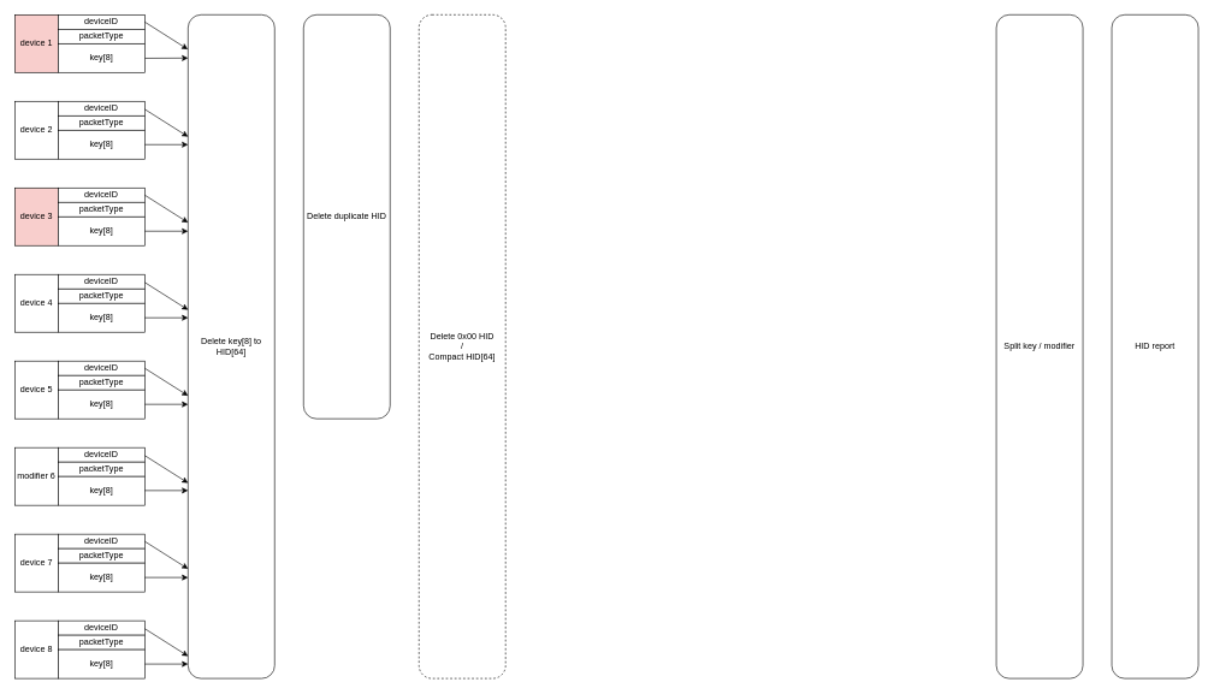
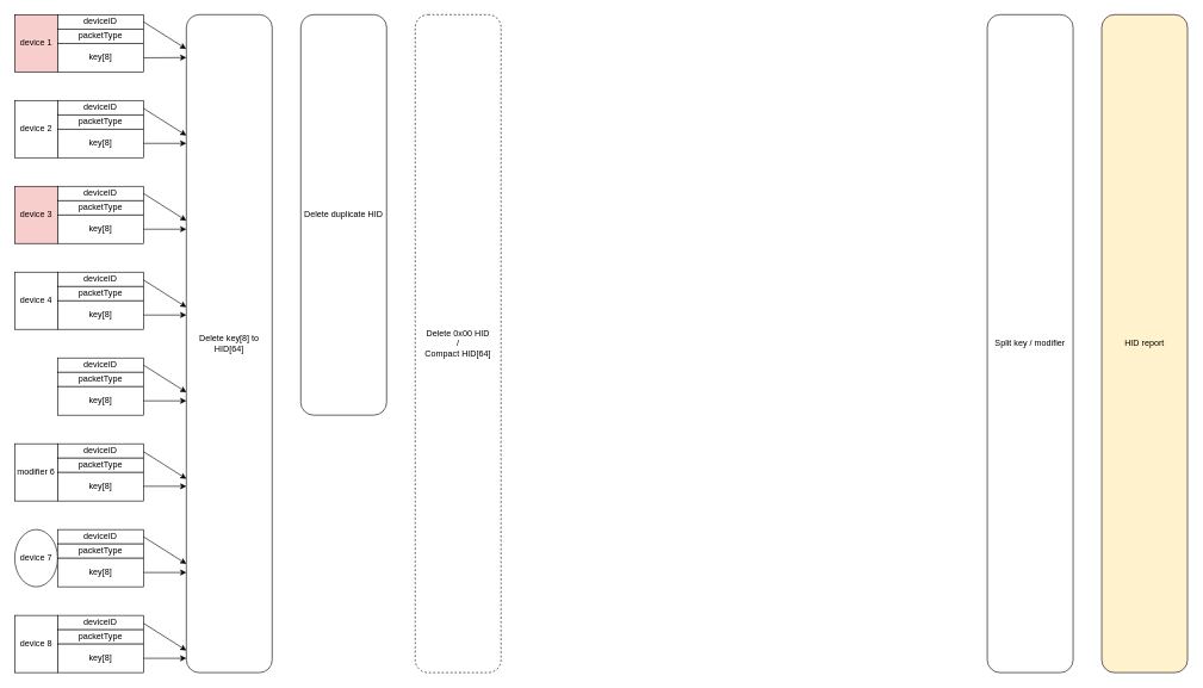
- <mxCell id="37" value="HID report" style="rounded=1;whiteSpace=wrap;html=1;" vertex="1" parent="1"><mxGeometry x="1540" y="20" width="120" height="920" as="geometry" /></mxCell>
+ <mxCell id="37" value="HID report" style="rounded=1;whiteSpace=wrap;html=1;fillColor=#fff2cc;" vertex="1" parent="1"><mxGeometry x="1540" y="20" width="120" height="920" as="geometry" /></mxCell>
- <mxCell id="18" value="device 5" style="rounded=0;whiteSpace=wrap;html=1;" vertex="1" parent="1"><mxGeometry x="20" y="500" width="60" height="80" as="geometry" /></mxCell>
- <mxCell id="26" value="device 7" style="rounded=0;whiteSpace=wrap;html=1;" vertex="1" parent="1"><mxGeometry x="20" y="740" width="60" height="80" as="geometry" /></mxCell>
+ <mxCell id="26" value="device 7" style="ellipse;whiteSpace=wrap;html=1;" vertex="1" parent="1"><mxGeometry x="20" y="740" width="60" height="80" as="geometry" /></mxCell>
